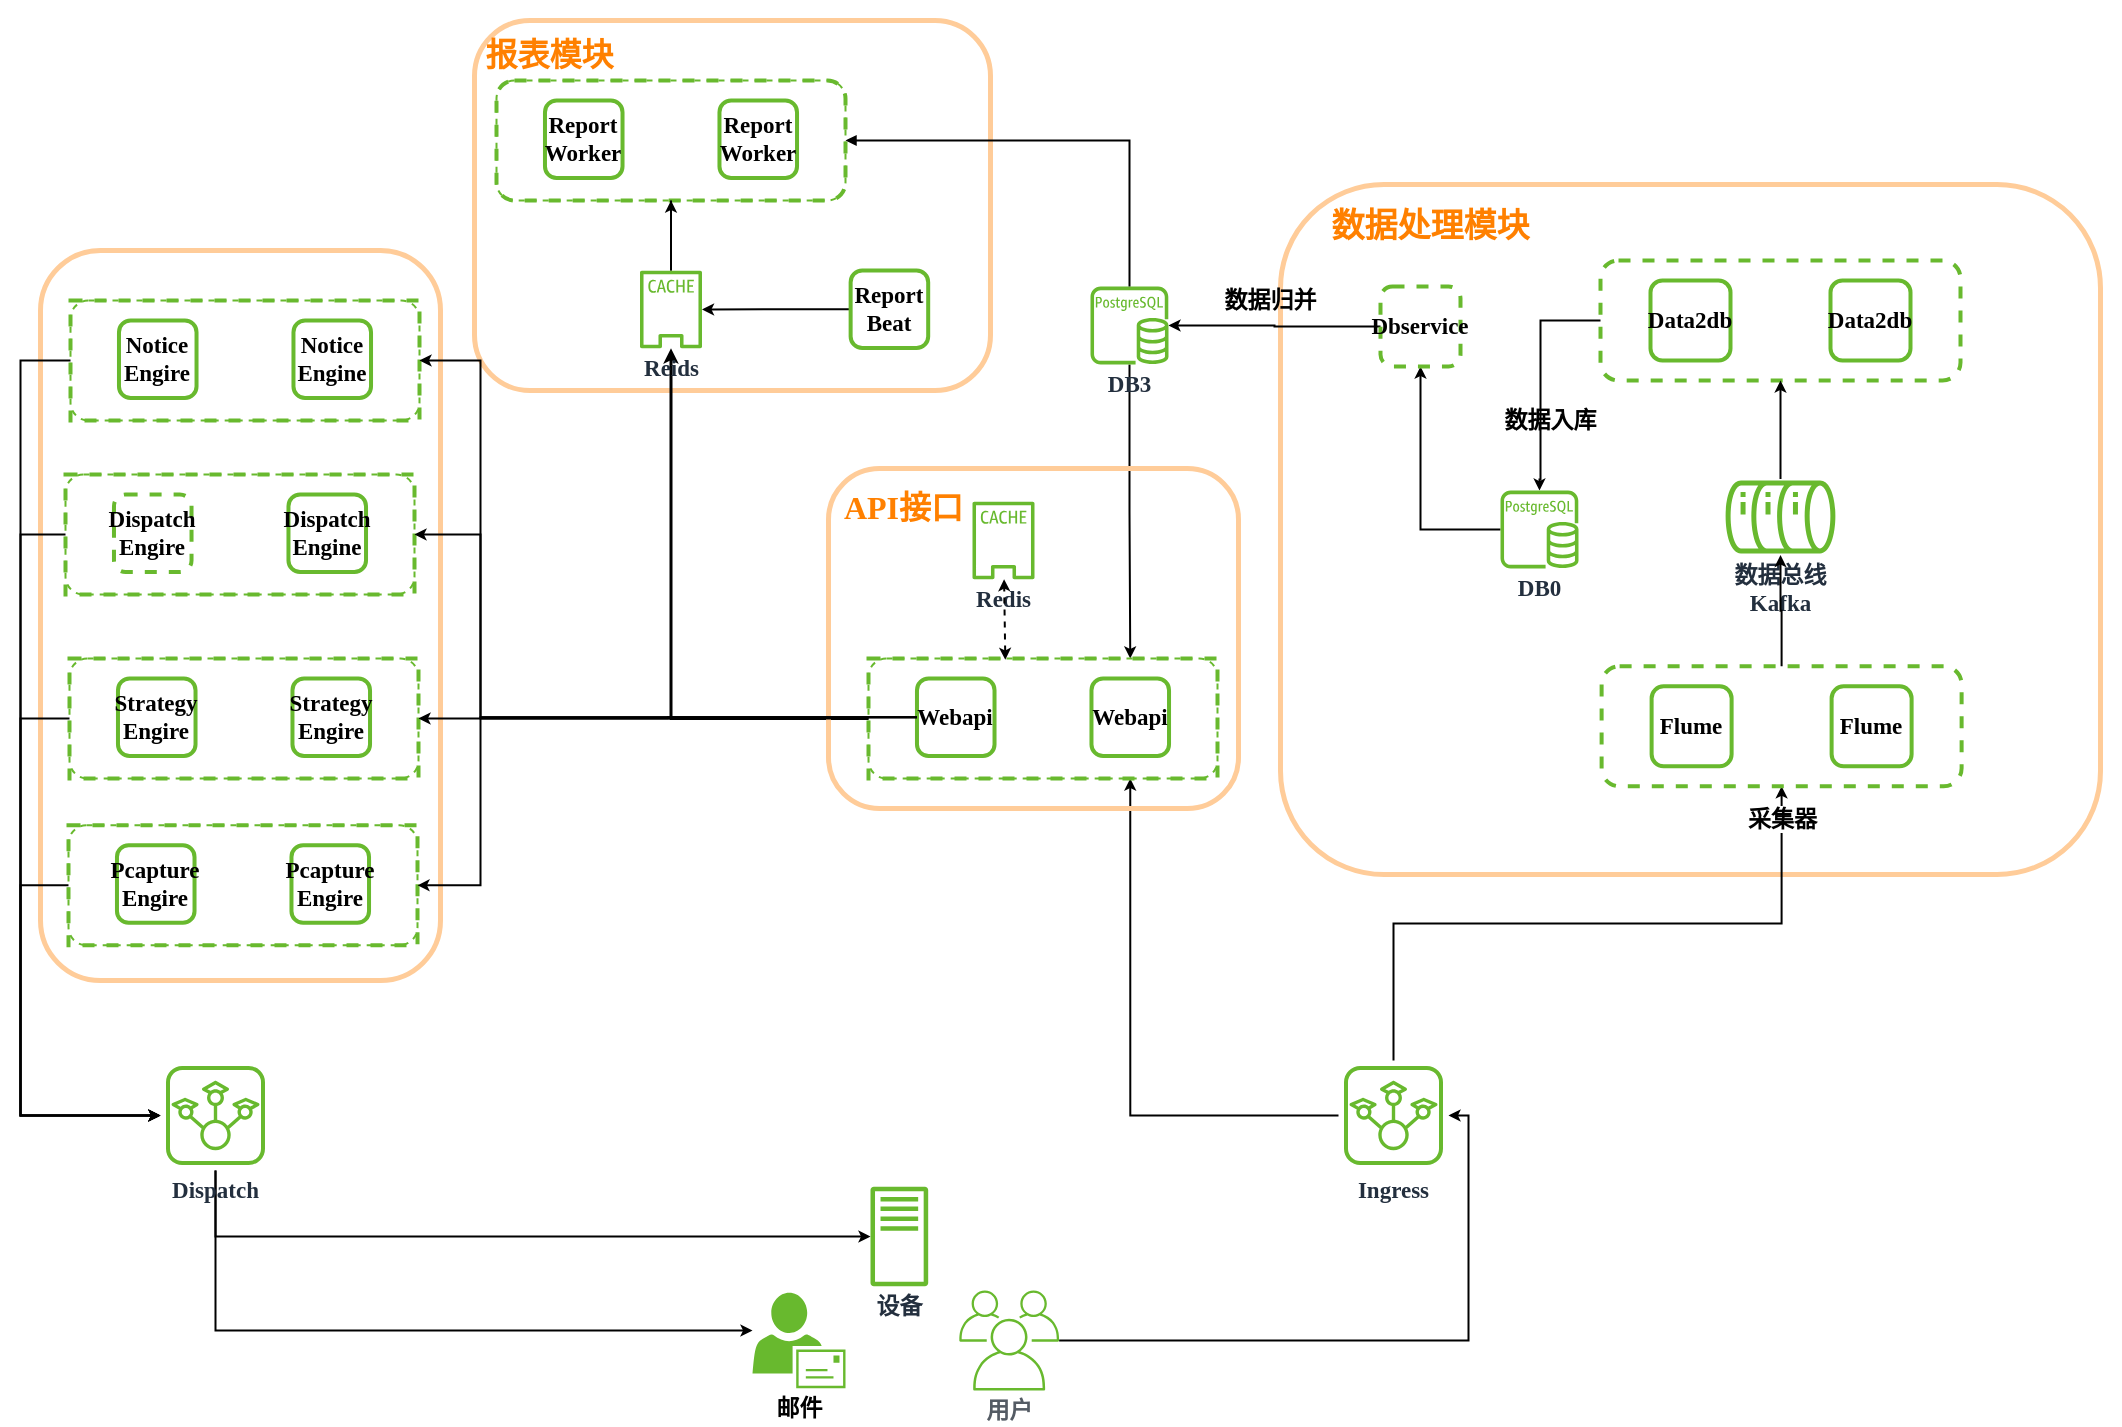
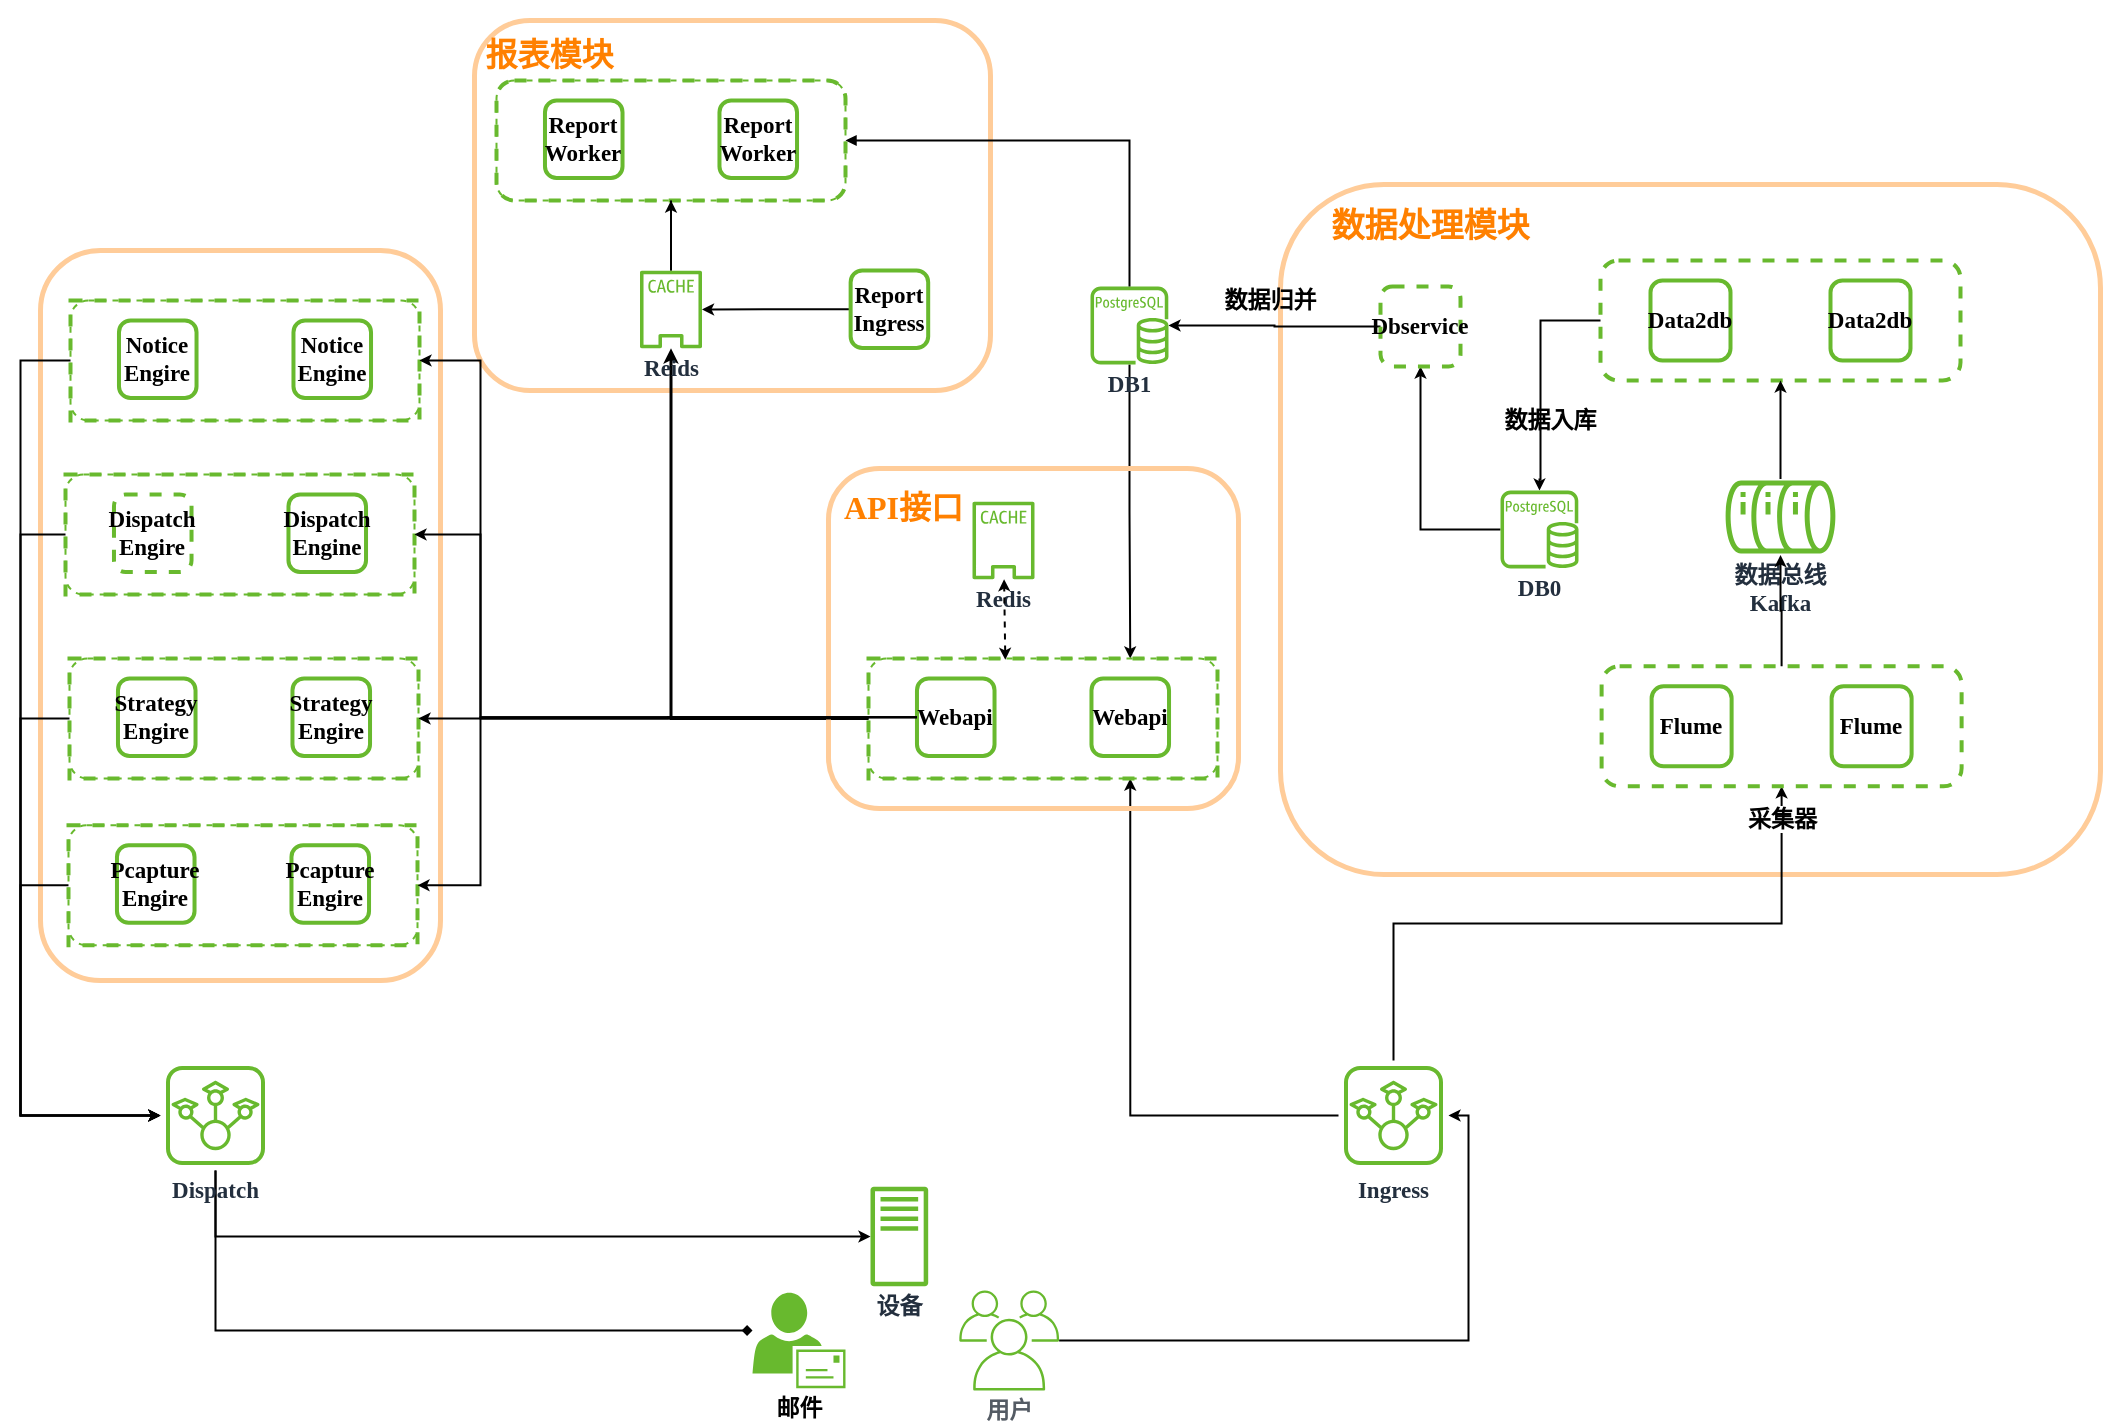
- <mxCell id="18" value="Report Beat" style="whiteSpace=wrap;html=1;aspect=fixed;strokeColor=#68B92E;fillColor=none;gradientColor=#68B92E;rounded=1;fontStyle=1;fontFamily=Garamond;fontSize=23;strokeWidth=4;" parent="1" vertex="1"><mxGeometry x="850.132" y="270" width="77.556" height="77.556" as="geometry" /></mxCell>
+ <mxCell id="18" value="Report Ingress" style="whiteSpace=wrap;html=1;aspect=fixed;strokeColor=#68B92E;fillColor=none;gradientColor=#68B92E;rounded=1;fontStyle=1;fontFamily=Garamond;fontSize=23;strokeWidth=4;" parent="1" vertex="1"><mxGeometry x="850.132" y="270" width="77.556" height="77.556" as="geometry" /></mxCell>
- <mxCell id="75" value="DB3" style="sketch=0;outlineConnect=0;fontColor=#232F3E;gradientColor=none;fillColor=#68B92E;strokeColor=none;dashed=0;verticalLabelPosition=bottom;verticalAlign=top;align=center;html=1;fontSize=23;fontStyle=1;aspect=fixed;pointerEvents=1;shape=mxgraph.aws4.rds_postgresql_instance;fontFamily=Garamond;" parent="1" vertex="1"><mxGeometry x="1090" y="286" width="78" height="78" as="geometry" /></mxCell>
+ <mxCell id="75" value="DB1" style="sketch=0;outlineConnect=0;fontColor=#232F3E;gradientColor=none;fillColor=#68B92E;strokeColor=none;dashed=0;verticalLabelPosition=bottom;verticalAlign=top;align=center;html=1;fontSize=23;fontStyle=1;aspect=fixed;pointerEvents=1;shape=mxgraph.aws4.rds_postgresql_instance;fontFamily=Garamond;" parent="1" vertex="1"><mxGeometry x="1090" y="286" width="78" height="78" as="geometry" /></mxCell>
- <mxCell id="23" style="edgeStyle=orthogonalEdgeStyle;rounded=0;orthogonalLoop=1;jettySize=auto;html=1;strokeColor=#000000;strokeWidth=2;fontStyle=1;fontFamily=Garamond;fontSize=23;" parent="1" source="25" target="30" edge="1"><mxGeometry relative="1" as="geometry"><mxPoint x="720" y="1330" as="targetPoint" /><Array as="points"><mxPoint x="215" y="1330" /></Array></mxGeometry></mxCell>
+ <mxCell id="23" style="edgeStyle=orthogonalEdgeStyle;rounded=0;orthogonalLoop=1;jettySize=auto;html=1;strokeColor=#000000;strokeWidth=2;fontStyle=1;fontFamily=Garamond;fontSize=23;endArrow=diamond;" parent="1" source="25" target="30" edge="1"><mxGeometry relative="1" as="geometry"><mxPoint x="720" y="1330" as="targetPoint" /><Array as="points"><mxPoint x="215" y="1330" /></Array></mxGeometry></mxCell>
